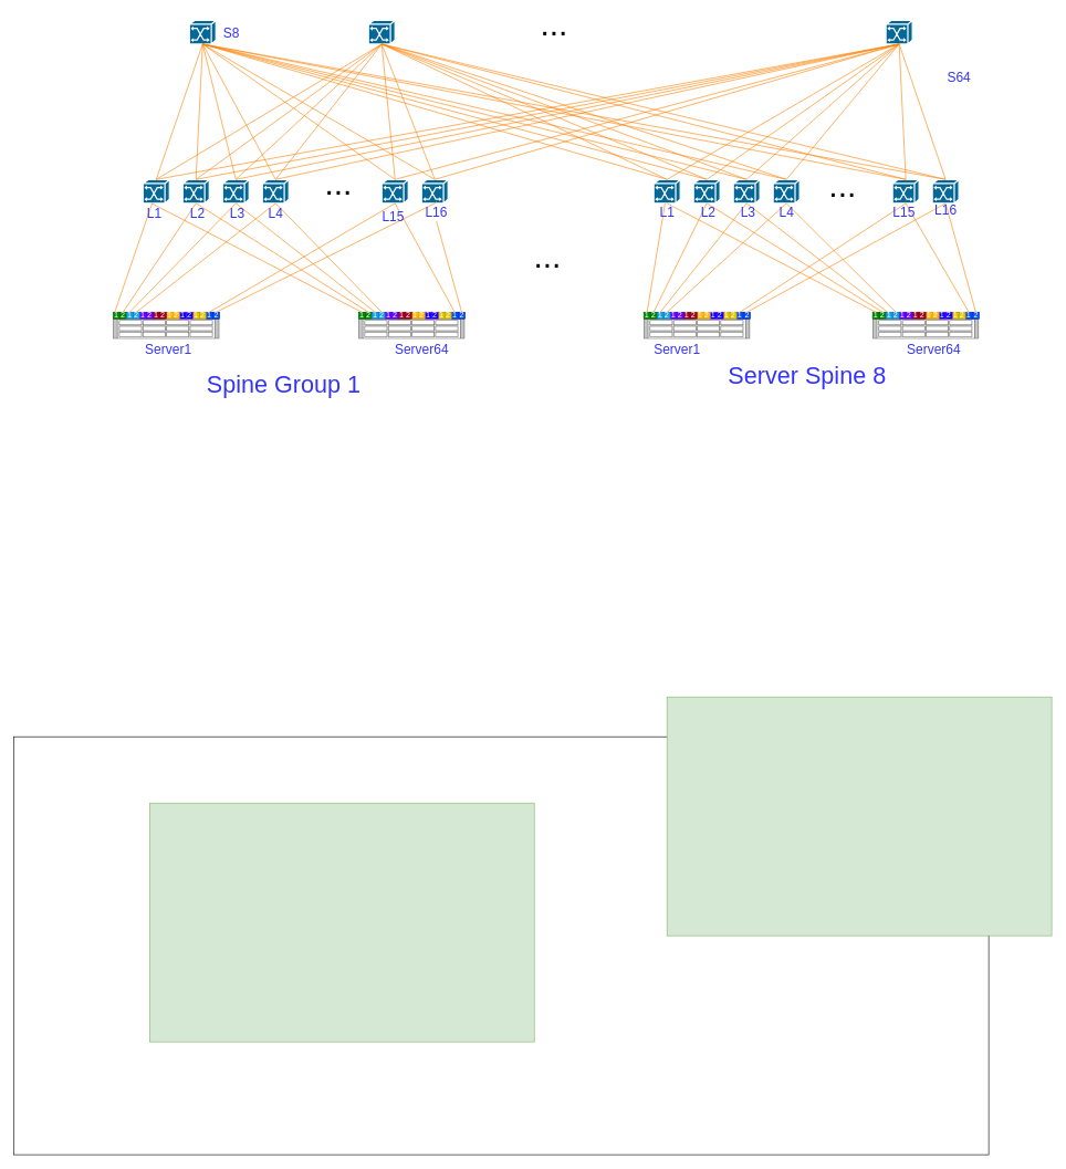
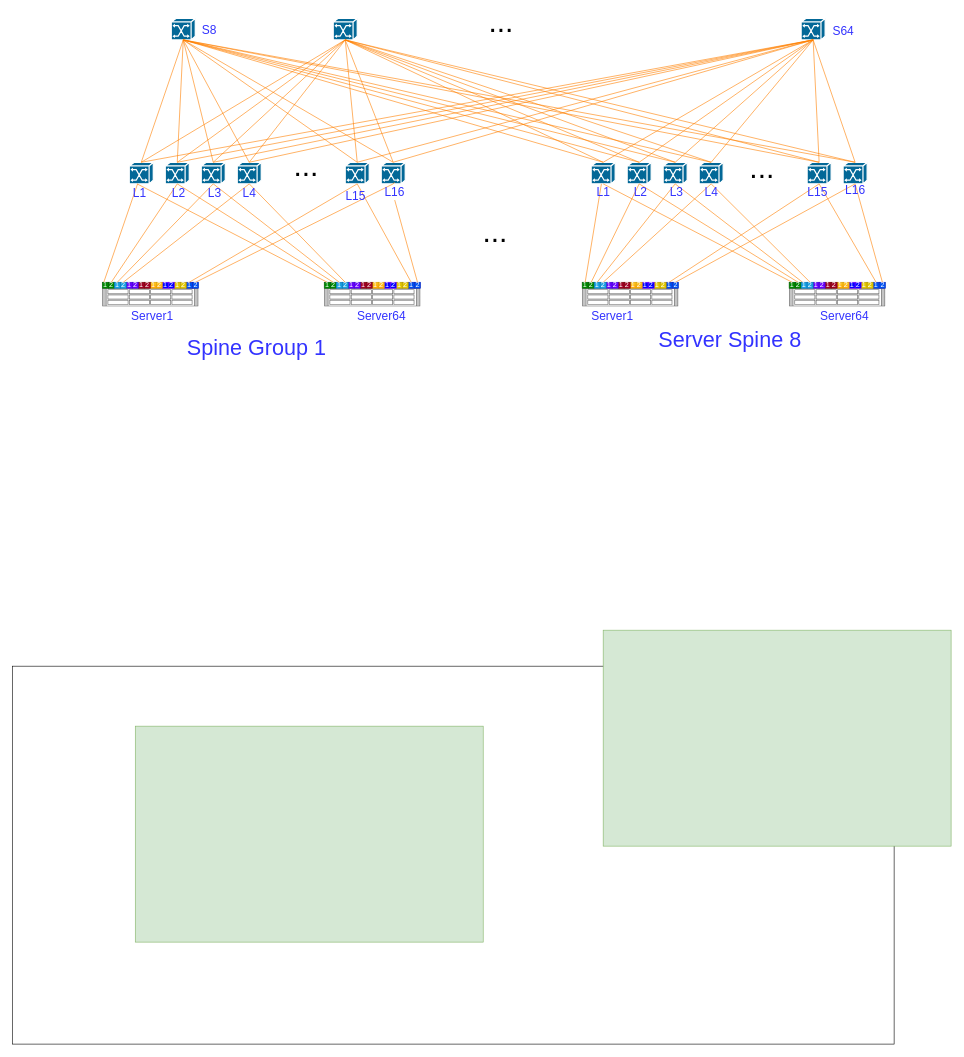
- <mxCell id="87" value="&lt;font color=&quot;#3333ff&quot;&gt;&lt;span style=&quot;font-size: 20px;&quot;&gt;S64&lt;/span&gt;&lt;/font&gt;" style="text;strokeColor=none;align=center;fillColor=none;html=1;verticalAlign=middle;whiteSpace=wrap;rounded=0;" parent="1" vertex="1"><mxGeometry x="1427.5" y="101" width="35" height="30" as="geometry" /></mxCell>
+ <mxCell id="87" value="&lt;font color=&quot;#3333ff&quot;&gt;&lt;span style=&quot;font-size: 20px;&quot;&gt;S64&lt;/span&gt;&lt;/font&gt;" style="text;strokeColor=none;align=center;fillColor=none;html=1;verticalAlign=middle;whiteSpace=wrap;rounded=0;" parent="1" vertex="1"><mxGeometry x="1387.5" y="36" width="35" height="30" as="geometry" /></mxCell>
